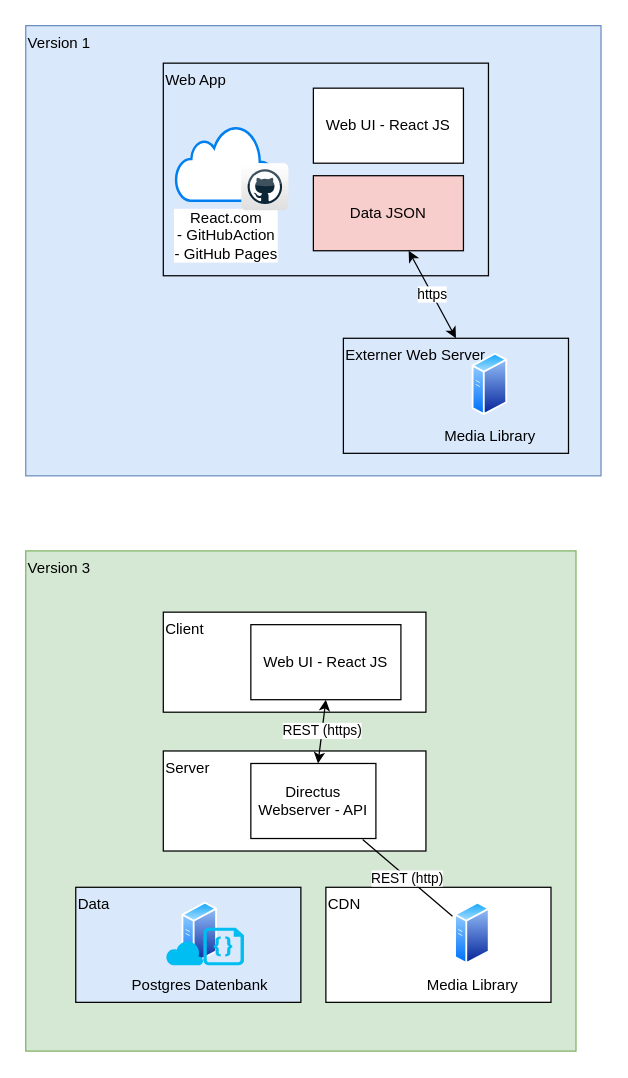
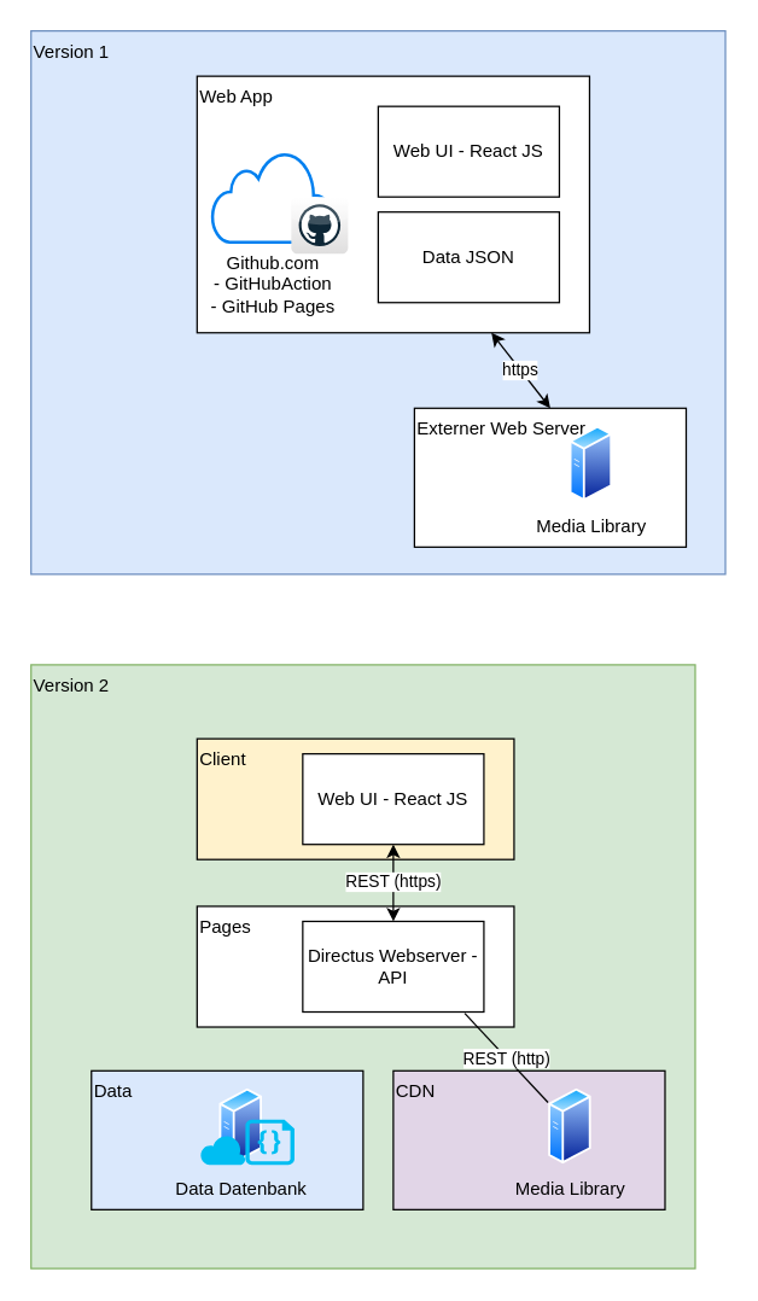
- <mxCell id="3" value="Web App" style="rounded=0;whiteSpace=wrap;html=1;align=left;verticalAlign=top;fillColor=#dae8fc;" vertex="1" parent="1"><mxGeometry x="130" y="50" width="260" height="170" as="geometry" /></mxCell>
+ <mxCell id="3" value="Web App" style="rounded=0;whiteSpace=wrap;html=1;align=left;verticalAlign=top;" vertex="1" parent="1"><mxGeometry x="130" y="50" width="260" height="170" as="geometry" /></mxCell>
- <mxCell id="23" value="Data JSON" style="rounded=0;whiteSpace=wrap;html=1;align=center;verticalAlign=middle;fillColor=#f8cecc;" vertex="1" parent="1"><mxGeometry x="250" y="140" width="120" height="60" as="geometry" /></mxCell>
+ <mxCell id="23" value="Data JSON" style="rounded=0;whiteSpace=wrap;html=1;align=center;verticalAlign=middle;" vertex="1" parent="1"><mxGeometry x="250" y="140" width="120" height="60" as="geometry" /></mxCell>
- <mxCell id="21" value="React.com&lt;br&gt;- GitHubAction&lt;br&gt;- GitHub Pages" style="html=1;verticalLabelPosition=bottom;align=center;labelBackgroundColor=#ffffff;verticalAlign=top;strokeWidth=2;strokeColor=#0080F0;shadow=0;dashed=0;shape=mxgraph.ios7.icons.cloud;" vertex="1" parent="1"><mxGeometry x="140" y="100" width="80" height="60" as="geometry" /></mxCell>
+ <mxCell id="21" value="Github.com&lt;br&gt;- GitHubAction&lt;br&gt;- GitHub Pages" style="html=1;verticalLabelPosition=bottom;align=center;labelBackgroundColor=#ffffff;verticalAlign=top;strokeWidth=2;strokeColor=#0080F0;shadow=0;dashed=0;shape=mxgraph.ios7.icons.cloud;" vertex="1" parent="1"><mxGeometry x="140" y="100" width="80" height="60" as="geometry" /></mxCell>
- <mxCell id="5" value="https" style="endArrow=classic;startArrow=classic;html=1;rounded=0;exitX=0.5;exitY=0;exitDx=0;exitDy=0;" edge="1" parent="1" source="6" target="23"><mxGeometry width="50" height="50" relative="1" as="geometry"><mxPoint x="260" y="171" as="sourcePoint" /><mxPoint x="230" y="130" as="targetPoint" /></mxGeometry></mxCell>
+ <mxCell id="5" value="https" style="endArrow=classic;startArrow=classic;html=1;rounded=0;entryX=0.75;entryY=1;entryDx=0;entryDy=0;exitX=0.5;exitY=0;exitDx=0;exitDy=0;" edge="1" parent="1" source="6" target="3"><mxGeometry width="50" height="50" relative="1" as="geometry"><mxPoint x="260" y="171" as="sourcePoint" /><mxPoint x="230" y="130" as="targetPoint" /></mxGeometry></mxCell>
- <mxCell id="6" value="Externer Web Server&amp;nbsp;" style="rounded=0;whiteSpace=wrap;html=1;align=left;verticalAlign=top;fillColor=#dae8fc;" vertex="1" parent="1"><mxGeometry x="274" y="270" width="180" height="92" as="geometry" /></mxCell>
+ <mxCell id="6" value="Externer Web Server&amp;nbsp;" style="rounded=0;whiteSpace=wrap;html=1;align=left;verticalAlign=top;" vertex="1" parent="1"><mxGeometry x="274" y="270" width="180" height="92" as="geometry" /></mxCell>
- <mxCell id="8" value="Version 3" style="rounded=0;whiteSpace=wrap;html=1;align=left;verticalAlign=top;fillColor=#d5e8d4;strokeColor=#82b366;" vertex="1" parent="1"><mxGeometry x="20" y="440" width="440" height="400" as="geometry" /></mxCell>
+ <mxCell id="8" value="Version 2" style="rounded=0;whiteSpace=wrap;html=1;align=left;verticalAlign=top;fillColor=#d5e8d4;strokeColor=#82b366;" vertex="1" parent="1"><mxGeometry x="20" y="440" width="440" height="400" as="geometry" /></mxCell>
- <mxCell id="9" value="Client" style="rounded=0;whiteSpace=wrap;html=1;align=left;verticalAlign=top;" vertex="1" parent="1"><mxGeometry x="130" y="489" width="210" height="80" as="geometry" /></mxCell>
+ <mxCell id="9" value="Client" style="rounded=0;whiteSpace=wrap;html=1;align=left;verticalAlign=top;fillColor=#fff2cc;" vertex="1" parent="1"><mxGeometry x="130" y="489" width="210" height="80" as="geometry" /></mxCell>
- <mxCell id="11" value="Server" style="rounded=0;whiteSpace=wrap;html=1;align=left;verticalAlign=top;" vertex="1" parent="1"><mxGeometry x="130" y="600" width="210" height="80" as="geometry" /></mxCell>
+ <mxCell id="11" value="Pages" style="rounded=0;whiteSpace=wrap;html=1;align=left;verticalAlign=top;" vertex="1" parent="1"><mxGeometry x="130" y="600" width="210" height="80" as="geometry" /></mxCell>
- <mxCell id="12" value="Directus Webserver - API" style="rounded=0;whiteSpace=wrap;html=1;align=center;verticalAlign=middle;" vertex="1" parent="1"><mxGeometry x="200" y="610" width="100" height="60" as="geometry" /></mxCell>
+ <mxCell id="12" value="Directus Webserver - API" style="rounded=0;whiteSpace=wrap;html=1;align=center;verticalAlign=middle;" vertex="1" parent="1"><mxGeometry x="200" y="610" width="120" height="60" as="geometry" /></mxCell>
- <mxCell id="18" value="CDN" style="rounded=0;whiteSpace=wrap;html=1;align=left;verticalAlign=top;" vertex="1" parent="1"><mxGeometry x="260" y="709" width="180" height="92" as="geometry" /></mxCell>
+ <mxCell id="18" value="CDN" style="rounded=0;whiteSpace=wrap;html=1;align=left;verticalAlign=top;fillColor=#e1d5e7;" vertex="1" parent="1"><mxGeometry x="260" y="709" width="180" height="92" as="geometry" /></mxCell>
- <mxCell id="15" value="Postgres Datenbank" style="aspect=fixed;perimeter=ellipsePerimeter;html=1;align=center;shadow=0;dashed=0;spacingTop=3;image;image=img/lib/active_directory/generic_server.svg;fontFamily=Helvetica;fontSize=12;fontColor=#000000;strokeColor=#000000;fillColor=#ffffff;labelBackgroundColor=none;" vertex="1" parent="1"><mxGeometry x="140" y="721" width="38.5" height="50" as="geometry" /></mxCell>
+ <mxCell id="15" value="Data Datenbank" style="aspect=fixed;perimeter=ellipsePerimeter;html=1;align=center;shadow=0;dashed=0;spacingTop=3;image;image=img/lib/active_directory/generic_server.svg;fontFamily=Helvetica;fontSize=12;fontColor=#000000;strokeColor=#000000;fillColor=#ffffff;labelBackgroundColor=none;" vertex="1" parent="1"><mxGeometry x="140" y="721" width="38.5" height="50" as="geometry" /></mxCell>
